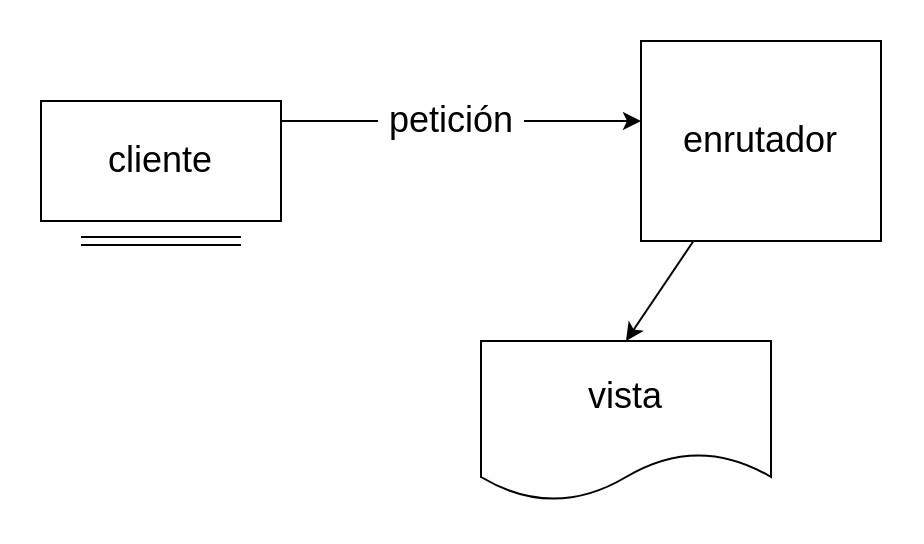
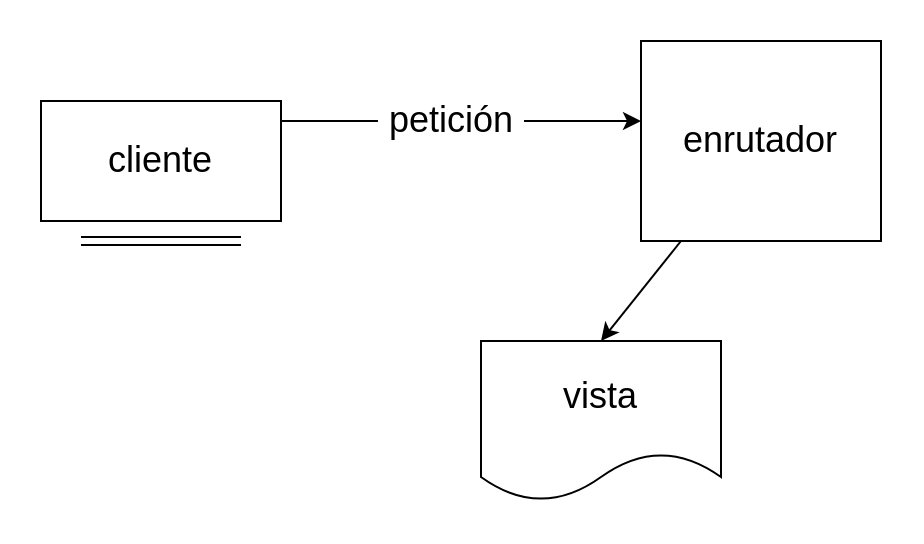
- <mxCell id="7" value="&lt;font style=&quot;font-size: 18px&quot;&gt;vista&lt;/font&gt;" style="shape=document;whiteSpace=wrap;html=1;boundedLbl=1;" vertex="1" parent="1"><mxGeometry x="240" y="170" width="145" height="80" as="geometry" /></mxCell>
+ <mxCell id="7" value="&lt;font style=&quot;font-size: 18px&quot;&gt;vista&lt;/font&gt;" style="shape=document;whiteSpace=wrap;html=1;boundedLbl=1;" vertex="1" parent="1"><mxGeometry x="240" y="170" width="120" height="80" as="geometry" /></mxCell>
